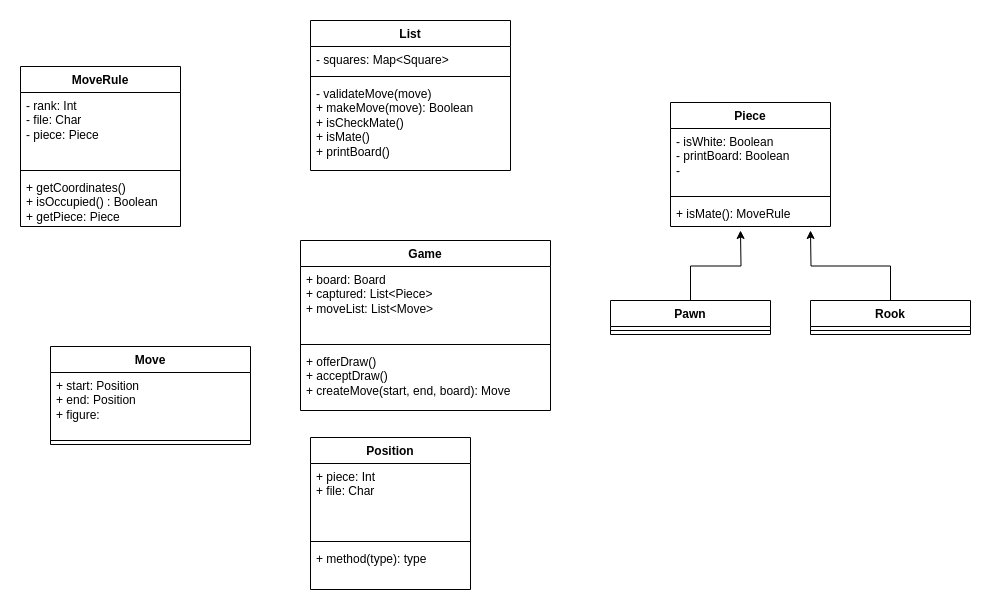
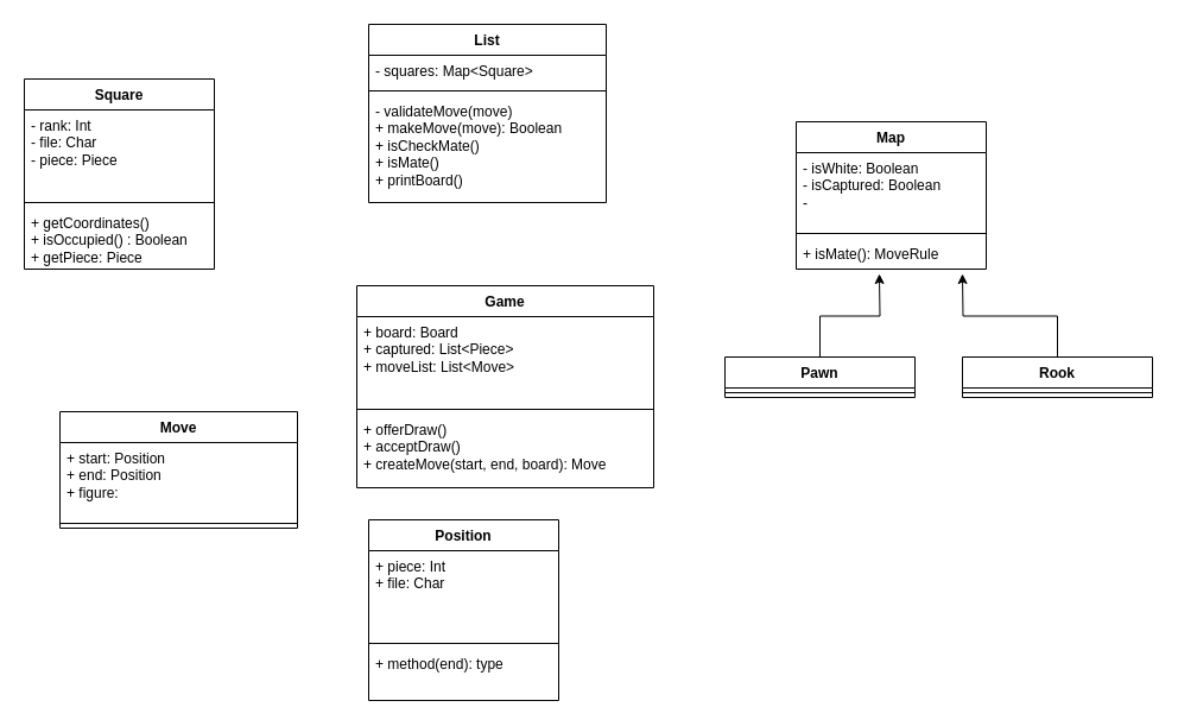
- <mxCell id="16" value="MoveRule" style="swimlane;fontStyle=1;align=center;verticalAlign=top;childLayout=stackLayout;horizontal=1;startSize=26;horizontalStack=0;resizeParent=1;resizeParentMax=0;resizeLast=0;collapsible=1;marginBottom=0;whiteSpace=wrap;html=1;" vertex="1" parent="1"><mxGeometry x="20" y="66" width="160" height="160" as="geometry" /></mxCell>
+ <mxCell id="16" value="Square" style="swimlane;fontStyle=1;align=center;verticalAlign=top;childLayout=stackLayout;horizontal=1;startSize=26;horizontalStack=0;resizeParent=1;resizeParentMax=0;resizeLast=0;collapsible=1;marginBottom=0;whiteSpace=wrap;html=1;" vertex="1" parent="1"><mxGeometry x="20" y="66" width="160" height="160" as="geometry" /></mxCell>
- <mxCell id="2" value="Piece" style="swimlane;fontStyle=1;align=center;verticalAlign=top;childLayout=stackLayout;horizontal=1;startSize=26;horizontalStack=0;resizeParent=1;resizeParentMax=0;resizeLast=0;collapsible=1;marginBottom=0;whiteSpace=wrap;html=1;" vertex="1" parent="1"><mxGeometry x="670" y="102" width="160" height="124" as="geometry" /></mxCell>
+ <mxCell id="2" value="Map" style="swimlane;fontStyle=1;align=center;verticalAlign=top;childLayout=stackLayout;horizontal=1;startSize=26;horizontalStack=0;resizeParent=1;resizeParentMax=0;resizeLast=0;collapsible=1;marginBottom=0;whiteSpace=wrap;html=1;" vertex="1" parent="1"><mxGeometry x="670" y="102" width="160" height="124" as="geometry" /></mxCell>
- <mxCell id="3" value="&lt;div&gt;- isWhite: Boolean&lt;/div&gt;&lt;div&gt;- printBoard: Boolean&lt;/div&gt;&lt;div&gt;- &lt;br&gt;&lt;/div&gt;&lt;div&gt;&lt;br&gt;&lt;/div&gt;" style="text;strokeColor=none;fillColor=none;align=left;verticalAlign=top;spacingLeft=4;spacingRight=4;overflow=hidden;rotatable=0;points=[[0,0.5],[1,0.5]];portConstraint=eastwest;whiteSpace=wrap;html=1;" vertex="1" parent="2"><mxGeometry y="26" width="160" height="64" as="geometry" /></mxCell>
+ <mxCell id="3" value="&lt;div&gt;- isWhite: Boolean&lt;/div&gt;&lt;div&gt;- isCaptured: Boolean&lt;/div&gt;&lt;div&gt;- &lt;br&gt;&lt;/div&gt;&lt;div&gt;&lt;br&gt;&lt;/div&gt;" style="text;strokeColor=none;fillColor=none;align=left;verticalAlign=top;spacingLeft=4;spacingRight=4;overflow=hidden;rotatable=0;points=[[0,0.5],[1,0.5]];portConstraint=eastwest;whiteSpace=wrap;html=1;" vertex="1" parent="2"><mxGeometry y="26" width="160" height="64" as="geometry" /></mxCell>
- <mxCell id="30" value="+ method(type): type" style="text;strokeColor=none;fillColor=none;align=left;verticalAlign=top;spacingLeft=4;spacingRight=4;overflow=hidden;rotatable=0;points=[[0,0.5],[1,0.5]];portConstraint=eastwest;whiteSpace=wrap;html=1;" vertex="1" parent="27"><mxGeometry y="108" width="160" height="44" as="geometry" /></mxCell>
+ <mxCell id="30" value="+ method(end): type" style="text;strokeColor=none;fillColor=none;align=left;verticalAlign=top;spacingLeft=4;spacingRight=4;overflow=hidden;rotatable=0;points=[[0,0.5],[1,0.5]];portConstraint=eastwest;whiteSpace=wrap;html=1;" vertex="1" parent="27"><mxGeometry y="108" width="160" height="44" as="geometry" /></mxCell>
